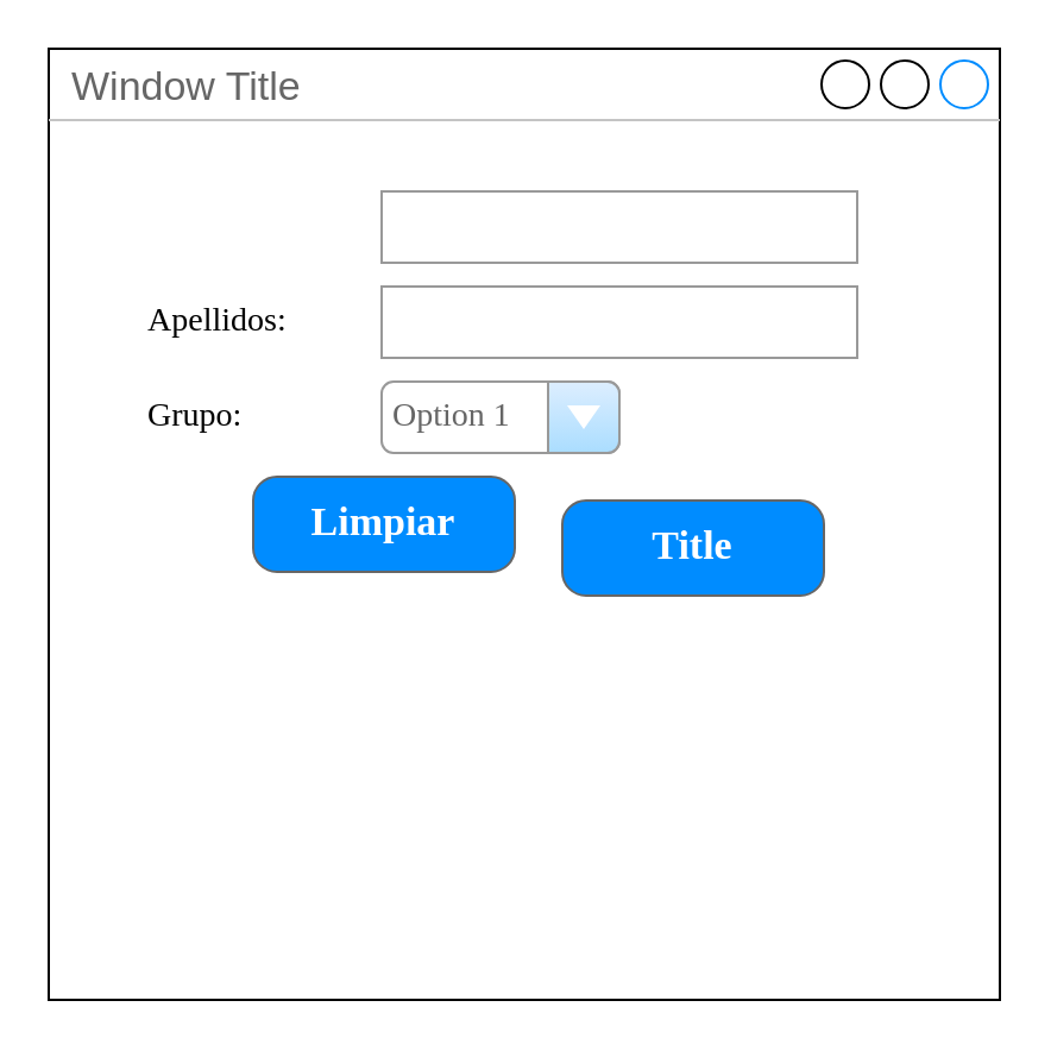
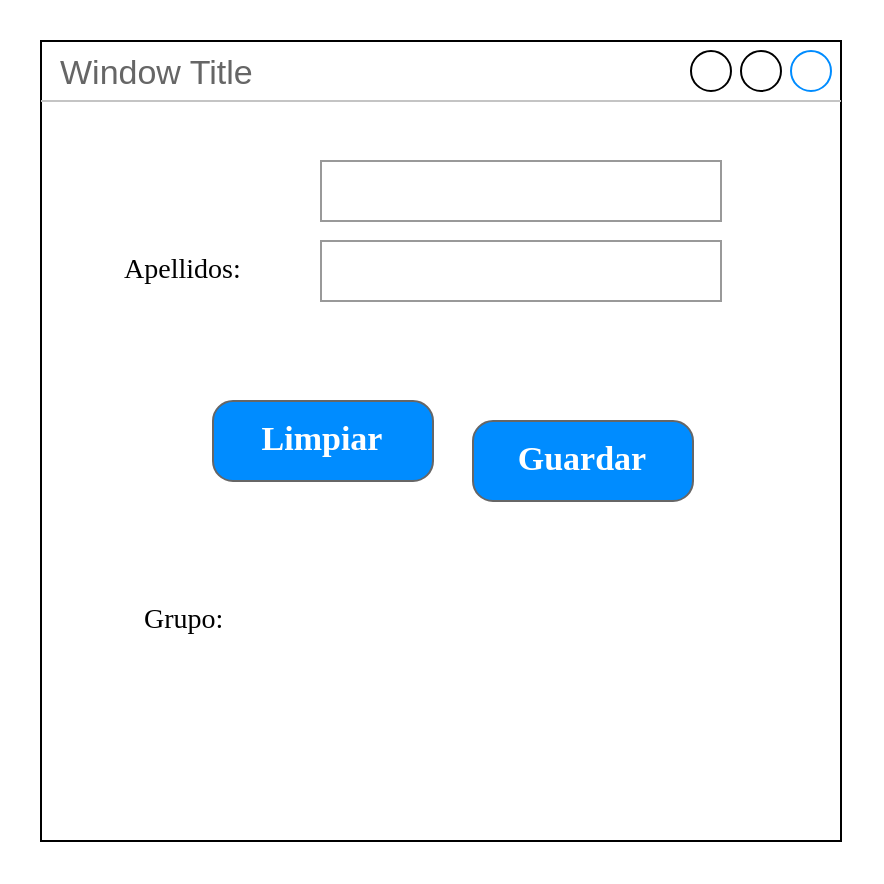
- <mxCell id="4" value="Grupo:" style="text;html=1;strokeColor=none;fillColor=none;align=left;verticalAlign=middle;whiteSpace=wrap;rounded=0;fontFamily=Tahoma;fontSize=14;" vertex="1" parent="1"><mxGeometry x="60" y="160" width="80" height="30" as="geometry" /></mxCell>
+ <mxCell id="4" value="Grupo:" style="text;html=1;strokeColor=none;fillColor=none;align=left;verticalAlign=middle;whiteSpace=wrap;rounded=0;fontFamily=Tahoma;fontSize=14;" vertex="1" parent="1"><mxGeometry x="70" y="295" width="80" height="30" as="geometry" /></mxCell>
- <mxCell id="5" value="Option 1" style="strokeWidth=1;shadow=0;dashed=0;align=center;html=1;shape=mxgraph.mockup.forms.comboBox;strokeColor=#999999;fillColor=#ddeeff;align=left;fillColor2=#aaddff;mainText=;fontColor=#666666;fontSize=14;spacingLeft=3;fontFamily=Tahoma;" vertex="1" parent="1"><mxGeometry x="160" y="160" width="100" height="30" as="geometry" /></mxCell>
- <mxCell id="9" value="Title" style="strokeWidth=1;shadow=0;dashed=0;align=center;html=1;shape=mxgraph.mockup.buttons.button;strokeColor=#666666;fontColor=#ffffff;mainText=;buttonStyle=round;fontSize=17;fontStyle=1;fillColor=#008cff;whiteSpace=wrap;fontFamily=Tahoma;" vertex="1" parent="1"><mxGeometry x="236" y="210" width="110" height="40" as="geometry" /></mxCell>
+ <mxCell id="9" value="Guardar" style="strokeWidth=1;shadow=0;dashed=0;align=center;html=1;shape=mxgraph.mockup.buttons.button;strokeColor=#666666;fontColor=#ffffff;mainText=;buttonStyle=round;fontSize=17;fontStyle=1;fillColor=#008cff;whiteSpace=wrap;fontFamily=Tahoma;" vertex="1" parent="1"><mxGeometry x="236" y="210" width="110" height="40" as="geometry" /></mxCell>
